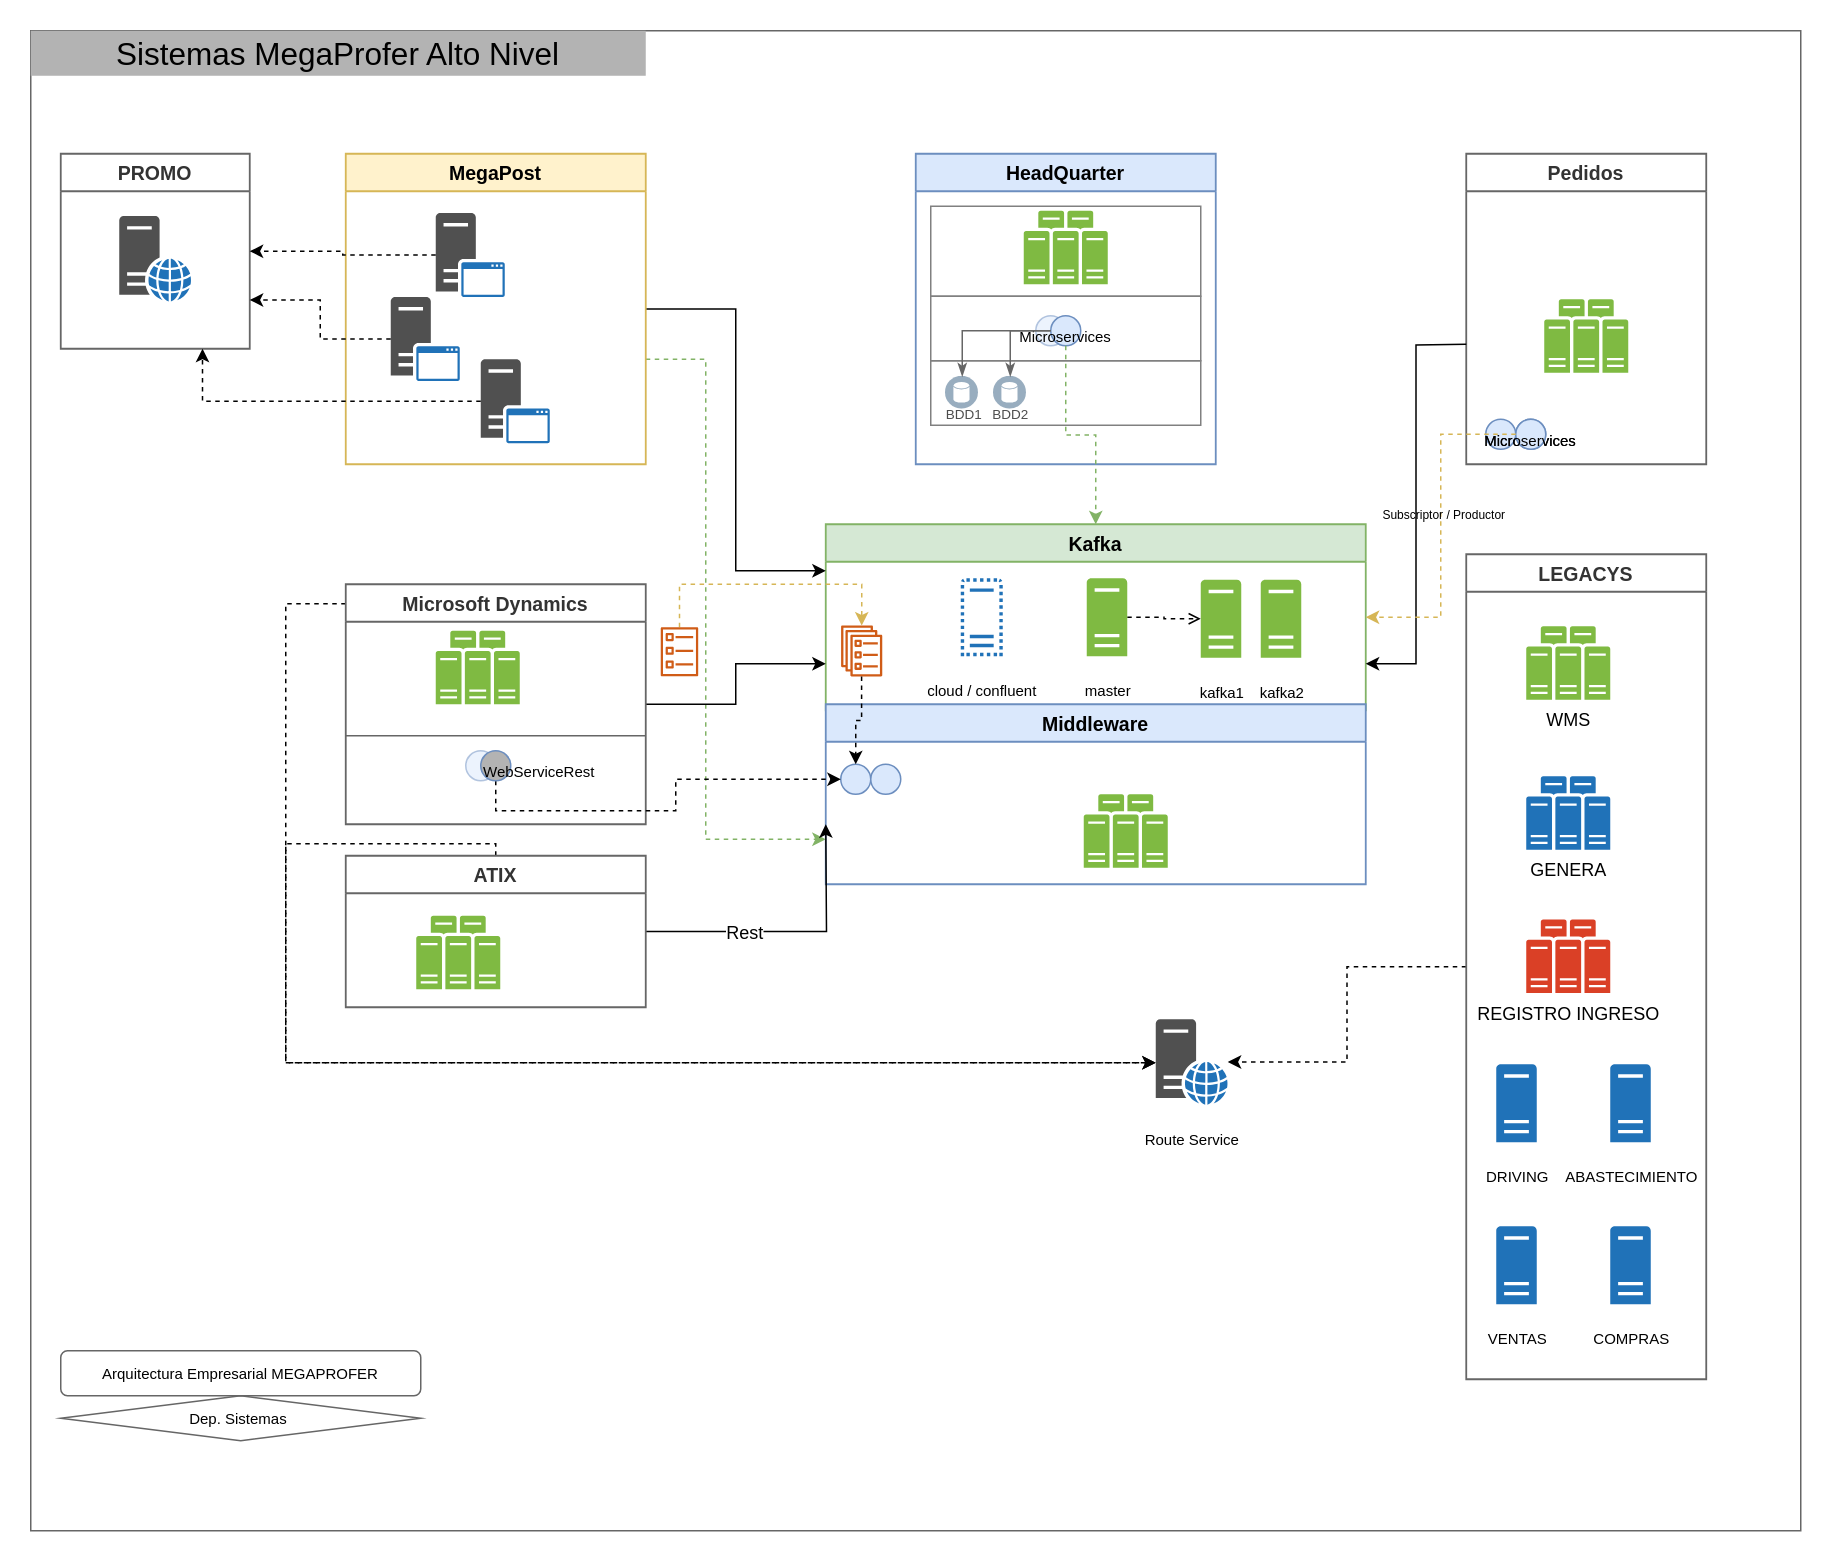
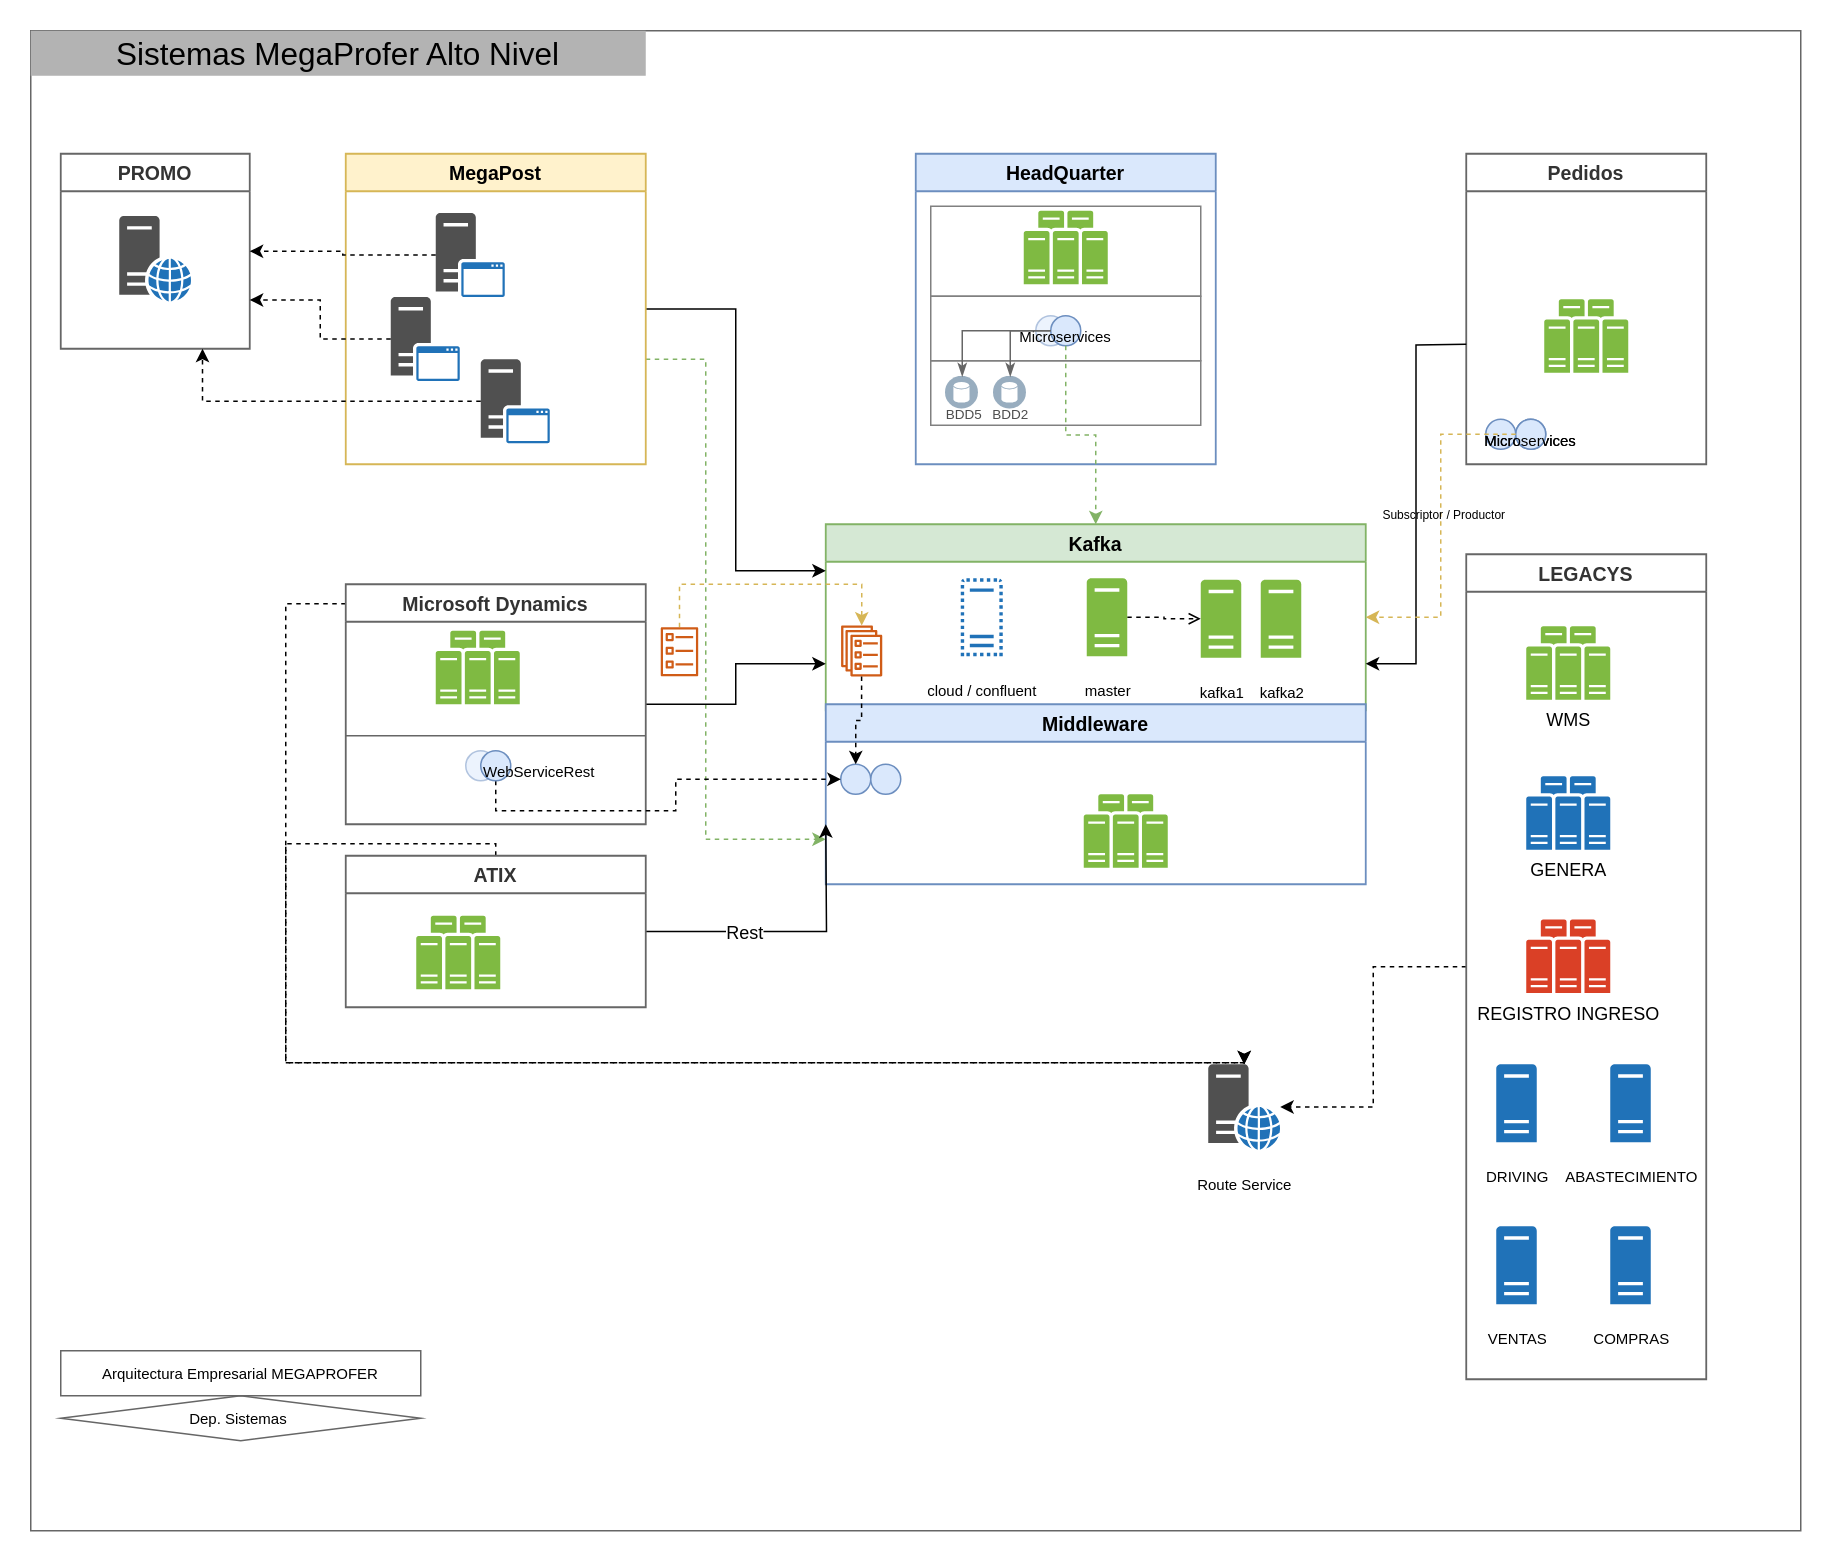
- <mxCell id="70" value="&lt;font style=&quot;font-size: 9px&quot; color=&quot;#4d4d4d&quot;&gt;BDD1&lt;/font&gt;" style="text;html=1;resizable=0;autosize=1;align=center;verticalAlign=middle;points=[];fillColor=none;strokeColor=none;rounded=0;opacity=50;" parent="1" vertex="1"><mxGeometry x="622" y="265" width="40" height="20" as="geometry" /></mxCell>
+ <mxCell id="70" value="&lt;font style=&quot;font-size: 9px&quot; color=&quot;#4d4d4d&quot;&gt;BDD5&lt;/font&gt;" style="text;html=1;resizable=0;autosize=1;align=center;verticalAlign=middle;points=[];fillColor=none;strokeColor=none;rounded=0;opacity=50;" parent="1" vertex="1"><mxGeometry x="622" y="265" width="40" height="20" as="geometry" /></mxCell>
- <mxCell id="75" value="&lt;font style=&quot;font-size: 10px&quot;&gt;WebServiceRest&lt;/font&gt;" style="ellipse;whiteSpace=wrap;html=1;fontSize=21;fillColor=#b3b3b3;strokeColor=#6c8ebf;align=left;" parent="1" vertex="1"><mxGeometry x="320" y="500" width="20" height="20" as="geometry" /></mxCell>
+ <mxCell id="75" value="&lt;font style=&quot;font-size: 10px&quot;&gt;WebServiceRest&lt;/font&gt;" style="ellipse;whiteSpace=wrap;html=1;fontSize=21;fillColor=#dae8fc;strokeColor=#6c8ebf;align=left;" parent="1" vertex="1"><mxGeometry x="320" y="500" width="20" height="20" as="geometry" /></mxCell>
- <mxCell id="58" value="&lt;font style=&quot;font-size: 10px&quot;&gt;Route Service&lt;/font&gt;" style="pointerEvents=1;shadow=0;dashed=0;html=1;strokeColor=none;fillColor=#505050;labelPosition=center;verticalLabelPosition=bottom;verticalAlign=top;outlineConnect=0;align=center;shape=mxgraph.office.servers.web_server_blue;labelBackgroundColor=none;fontSize=21;" parent="1" vertex="1"><mxGeometry x="770" y="679" width="48" height="57" as="geometry" /></mxCell>
+ <mxCell id="58" value="&lt;font style=&quot;font-size: 10px&quot;&gt;Route Service&lt;/font&gt;" style="pointerEvents=1;shadow=0;dashed=0;html=1;strokeColor=none;fillColor=#505050;labelPosition=center;verticalLabelPosition=bottom;verticalAlign=top;outlineConnect=0;align=center;shape=mxgraph.office.servers.web_server_blue;labelBackgroundColor=none;fontSize=21;" parent="1" vertex="1"><mxGeometry x="805" y="709" width="48" height="57" as="geometry" /></mxCell>
- <mxCell id="62" value="Arquitectura Empresarial MEGAPROFER" style="whiteSpace=wrap;html=1;labelBackgroundColor=none;fontSize=10;fillColor=none;strokeColor=#666666;rounded=1;" parent="1" vertex="1"><mxGeometry x="40" y="900" width="240" height="30" as="geometry" /></mxCell>
+ <mxCell id="62" value="Arquitectura Empresarial MEGAPROFER" style="rounded=0;whiteSpace=wrap;html=1;labelBackgroundColor=none;fontSize=10;fillColor=none;strokeColor=#666666;" parent="1" vertex="1"><mxGeometry x="40" y="900" width="240" height="30" as="geometry" /></mxCell>
